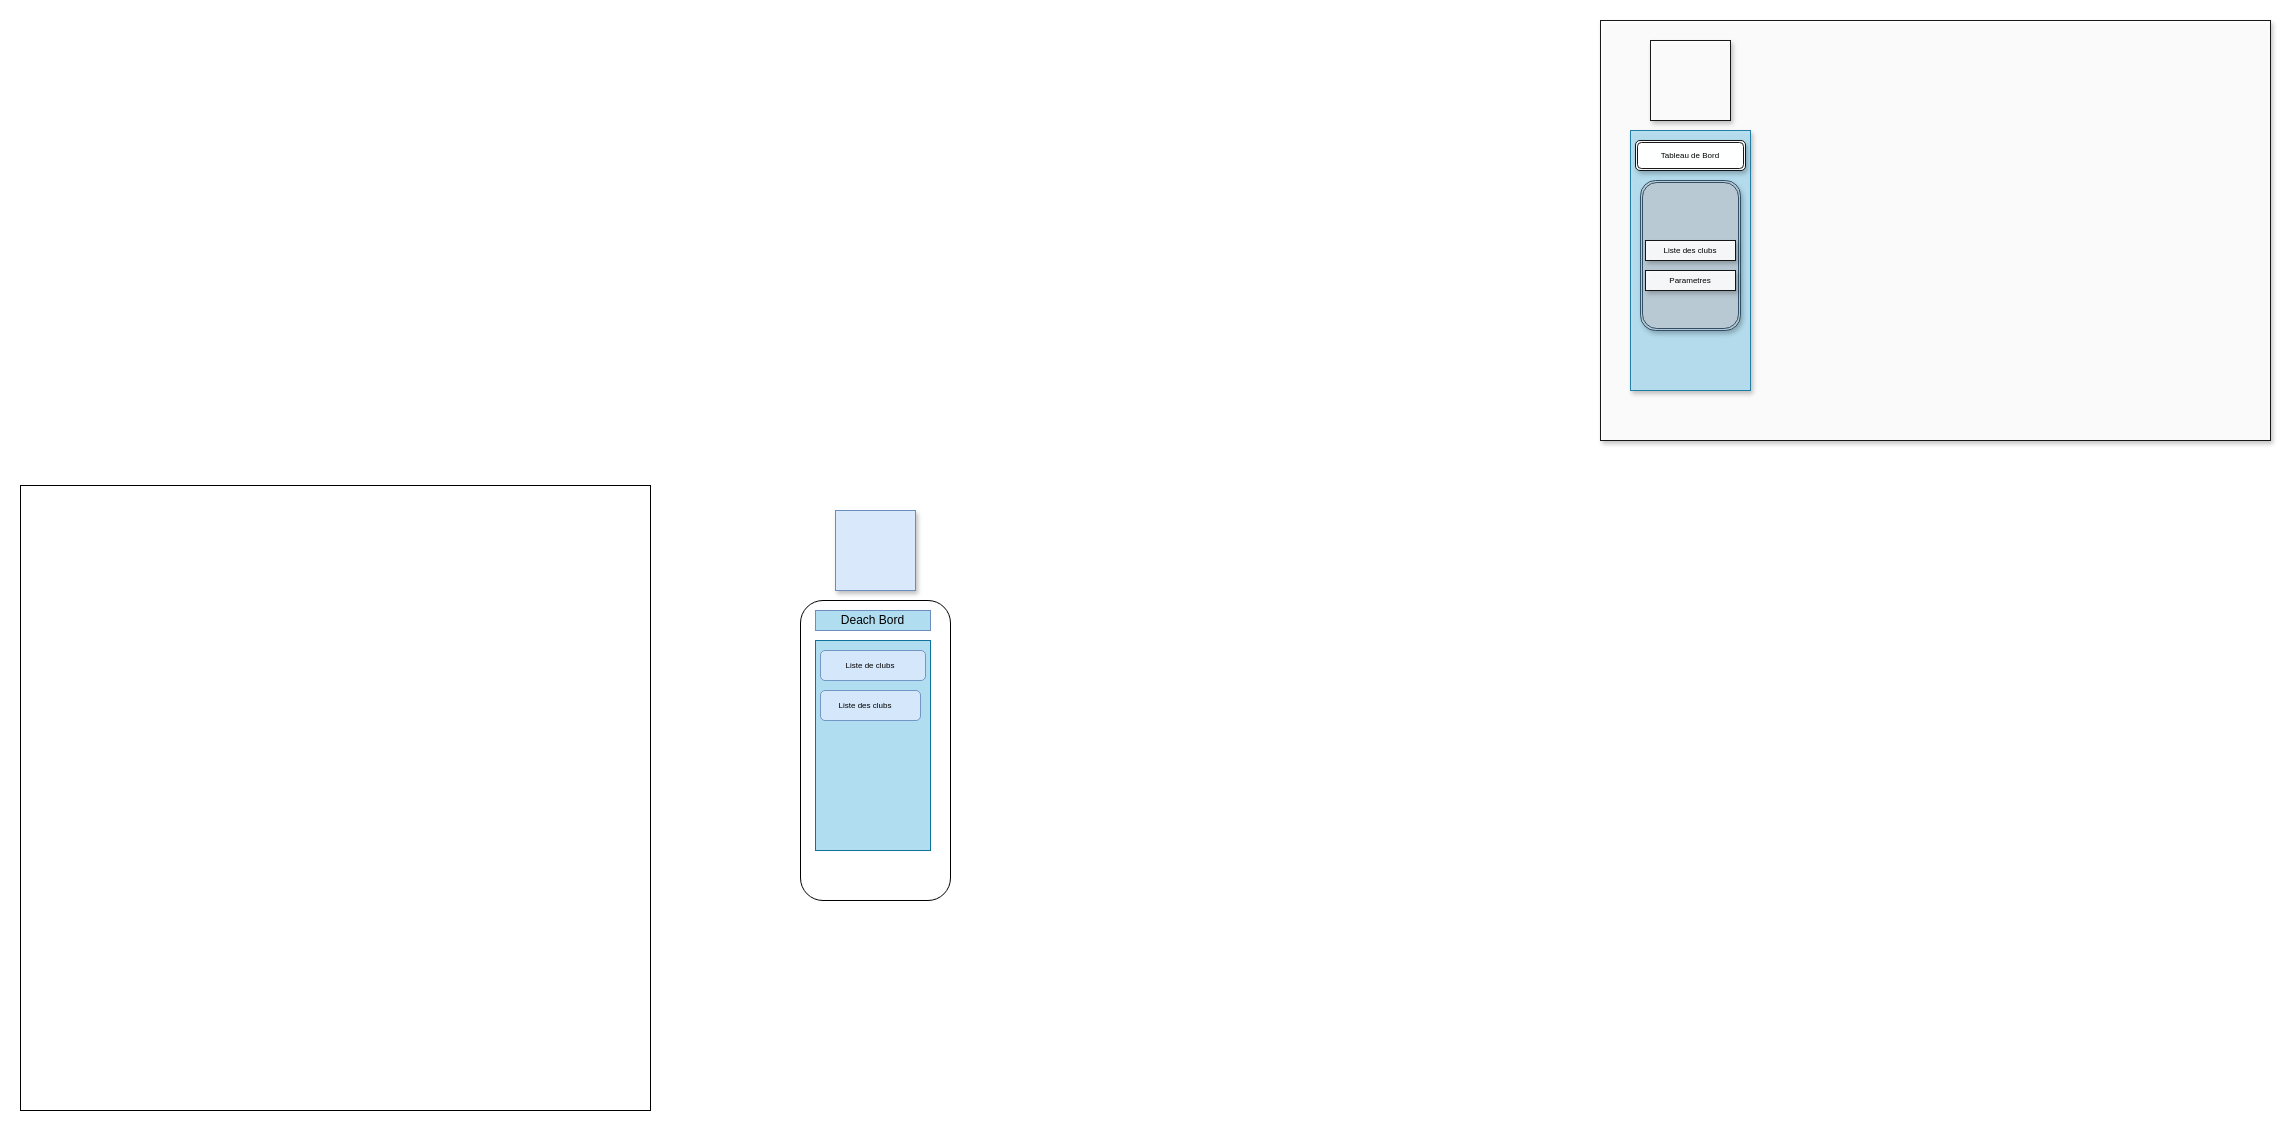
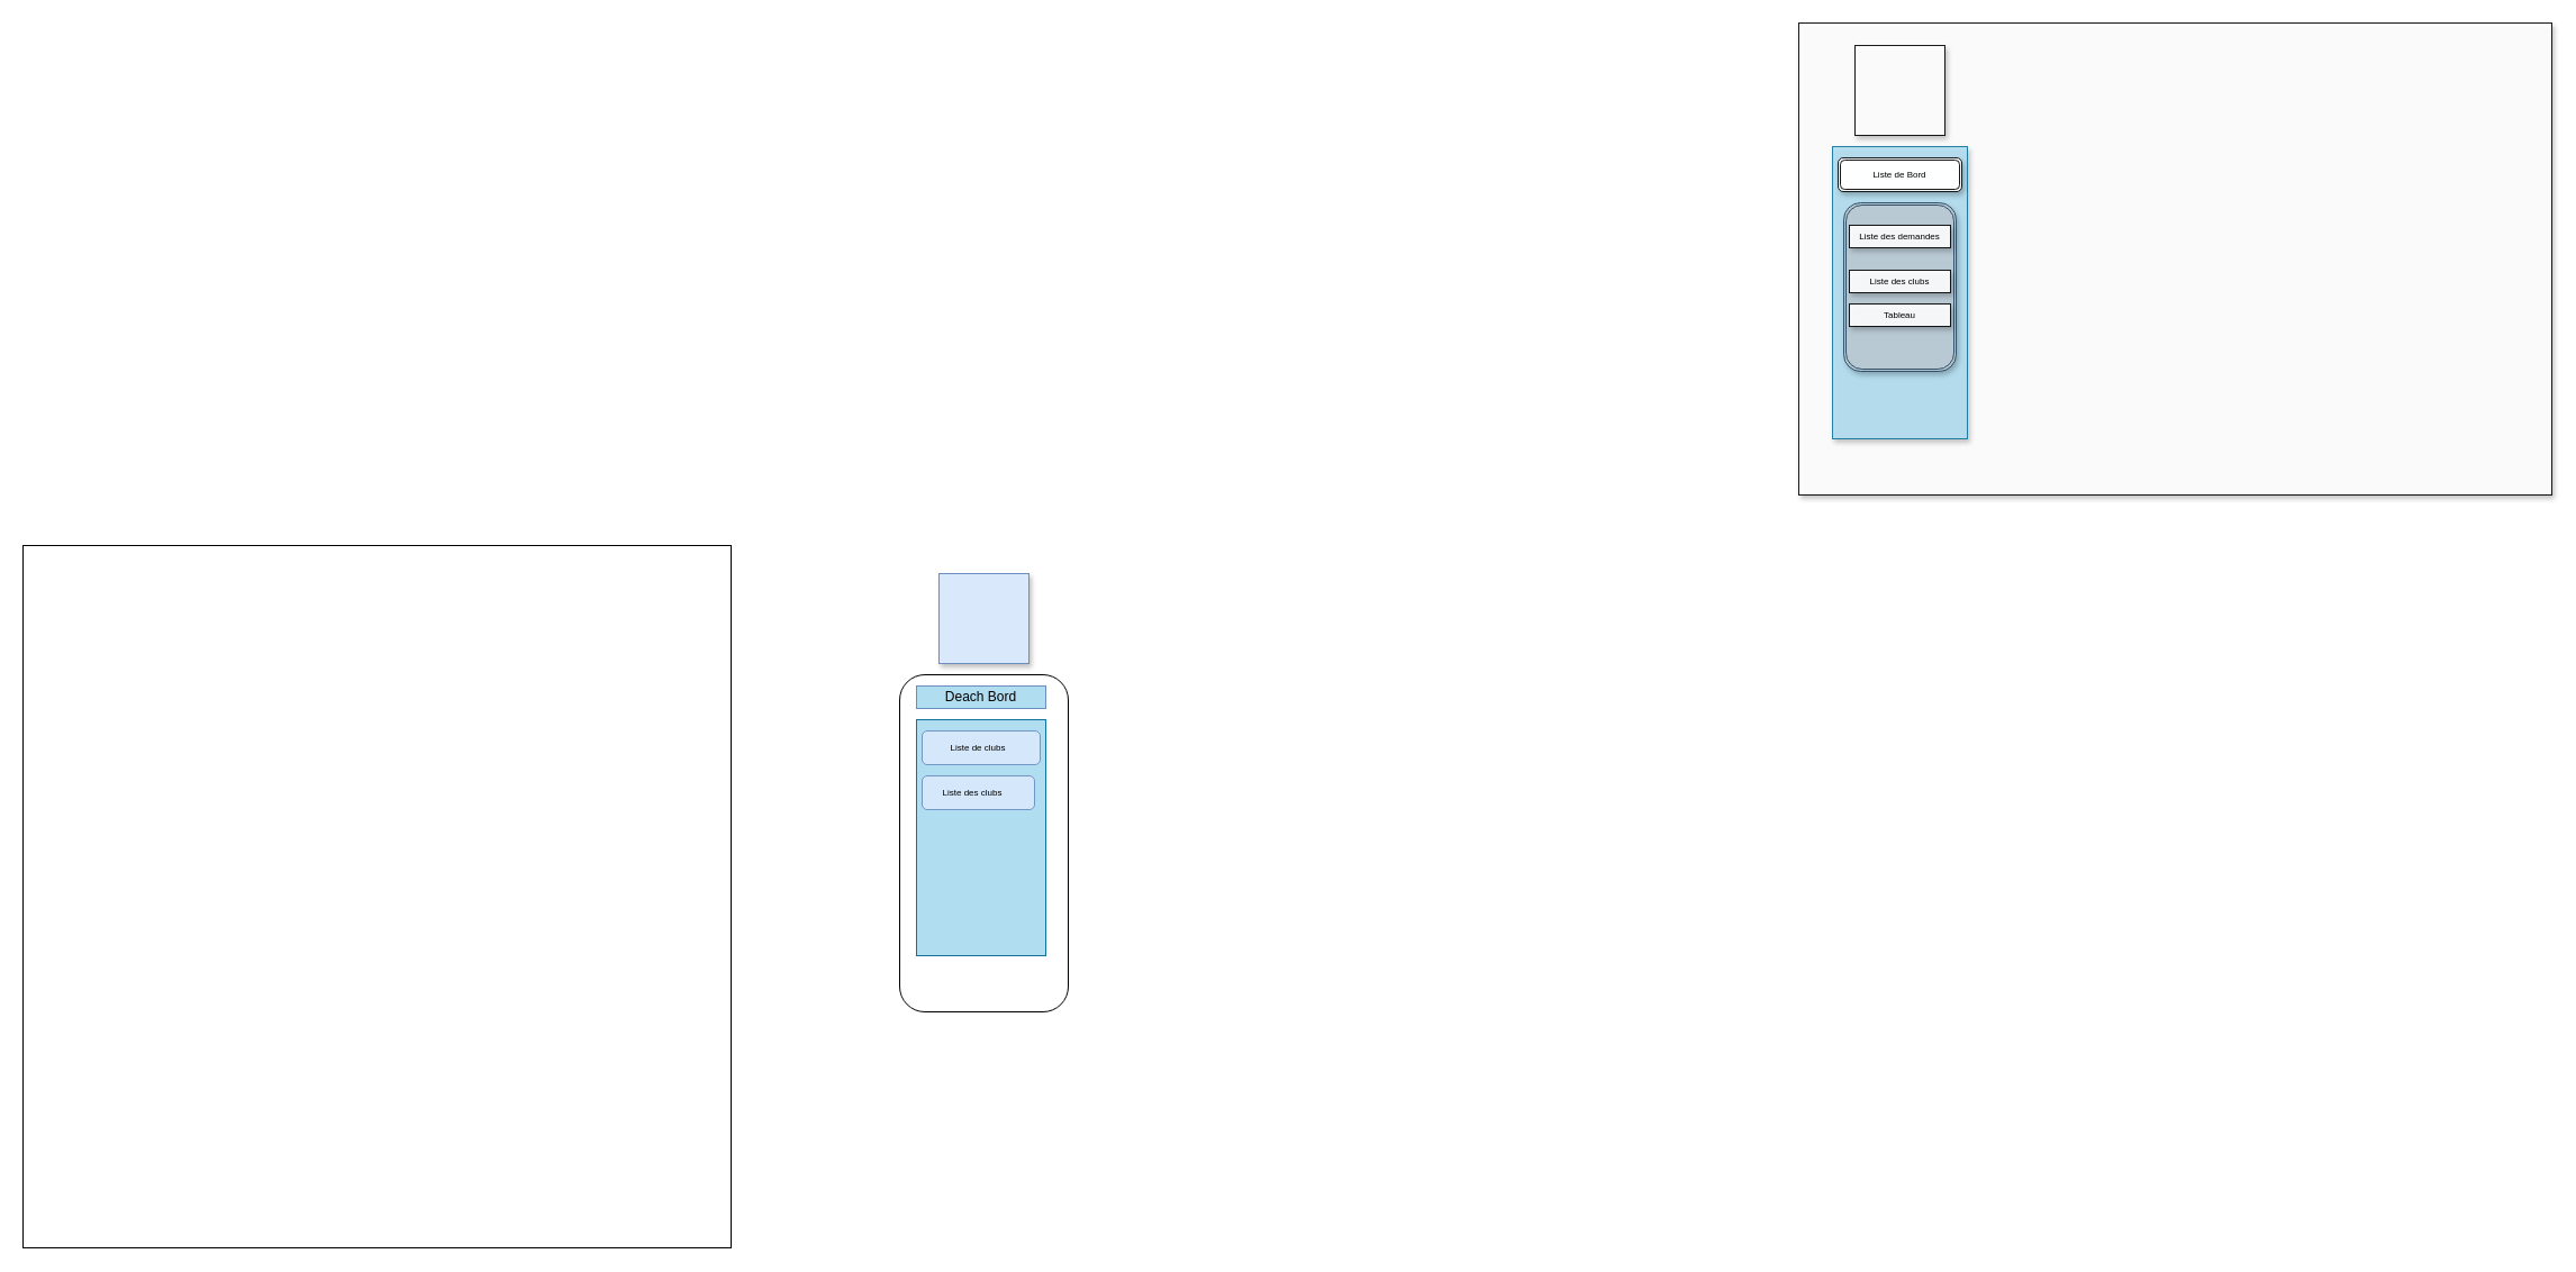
- <mxCell id="14" value="Tableau de Bord" style="shape=ext;double=1;rounded=1;whiteSpace=wrap;html=1;shadow=1;fontSize=8;opacity=90;" vertex="1" parent="1"><mxGeometry x="1635" y="140" width="110" height="30" as="geometry" /></mxCell>
+ <mxCell id="14" value="Liste de Bord" style="shape=ext;double=1;rounded=1;whiteSpace=wrap;html=1;shadow=1;fontSize=8;opacity=90;" vertex="1" parent="1"><mxGeometry x="1635" y="140" width="110" height="30" as="geometry" /></mxCell>
+ <mxCell id="16" value="Liste des demandes" style="rounded=0;whiteSpace=wrap;html=1;shadow=1;fontSize=8;opacity=90;" vertex="1" parent="1"><mxGeometry x="1645" y="200" width="90" height="20" as="geometry" /></mxCell>
- <mxCell id="18" value="Parametres" style="rounded=0;whiteSpace=wrap;html=1;shadow=1;fontSize=8;opacity=90;" vertex="1" parent="1"><mxGeometry x="1645" y="270" width="90" height="20" as="geometry" /></mxCell>
+ <mxCell id="18" value="Tableau" style="rounded=0;whiteSpace=wrap;html=1;shadow=1;fontSize=8;opacity=90;" vertex="1" parent="1"><mxGeometry x="1645" y="270" width="90" height="20" as="geometry" /></mxCell>
